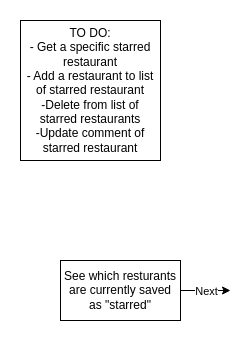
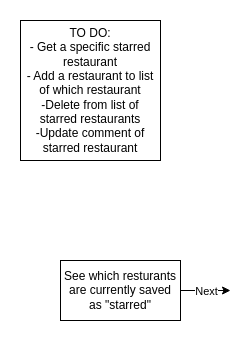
- <mxCell id="2" value="TO DO:&lt;br&gt;- Get a specific starred restaurant&lt;br&gt;- Add a restaurant to list of starred restaurant&lt;br&gt;-Delete from list of starred restaurants&lt;br&gt;-Update comment of starred restaurant" style="whiteSpace=wrap;html=1;aspect=fixed;" vertex="1" parent="1"><mxGeometry x="20" y="20" width="140" height="140" as="geometry" /></mxCell>
+ <mxCell id="2" value="TO DO:&lt;br&gt;- Get a specific starred restaurant&lt;br&gt;- Add a restaurant to list of which restaurant&lt;br&gt;-Delete from list of starred restaurants&lt;br&gt;-Update comment of starred restaurant" style="whiteSpace=wrap;html=1;aspect=fixed;" vertex="1" parent="1"><mxGeometry x="20" y="20" width="140" height="140" as="geometry" /></mxCell>
